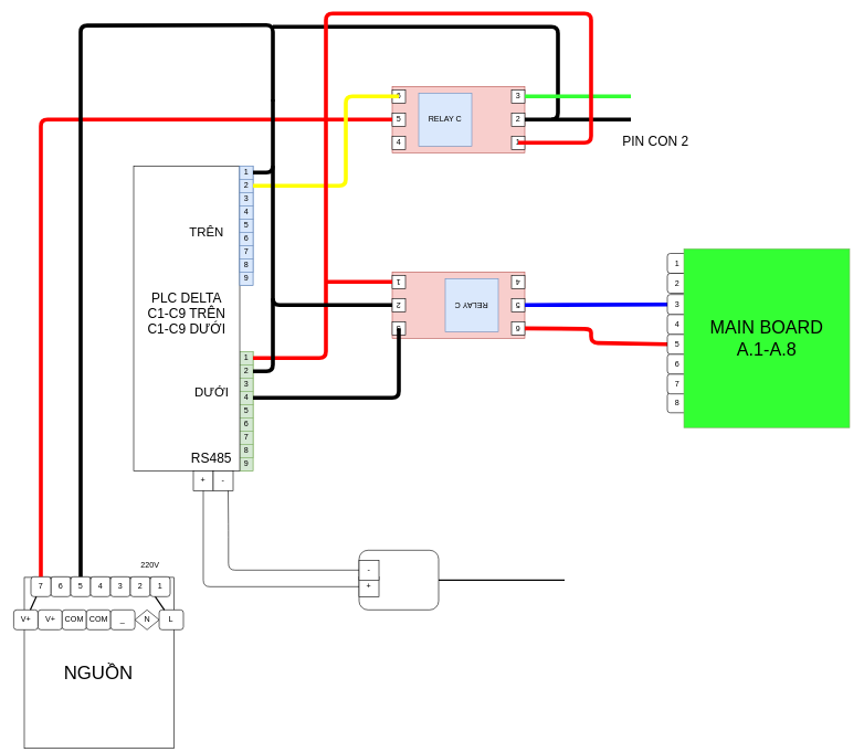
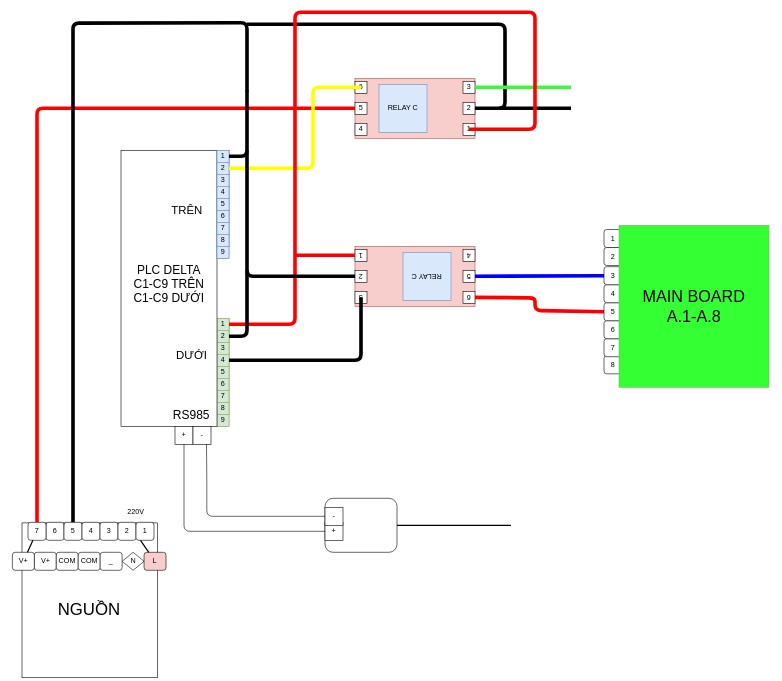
- <mxCell id="110" value="&lt;font style=&quot;font-size: 20px&quot;&gt;PIN CON 2&lt;br&gt;&lt;/font&gt;&lt;br&gt;" style="text;html=1;strokeColor=none;fillColor=none;align=center;verticalAlign=middle;whiteSpace=wrap;rounded=0;" vertex="1" parent="1"><mxGeometry x="916" y="210" width="145" height="20" as="geometry" /></mxCell>
- <mxCell id="50" value="&lt;font style=&quot;font-size: 20px&quot;&gt;RS485&lt;/font&gt;" style="text;html=1;strokeColor=none;fillColor=none;align=center;verticalAlign=middle;whiteSpace=wrap;rounded=0;" vertex="1" parent="24"><mxGeometry x="10" y="415" width="55" height="50" as="geometry" /></mxCell>
+ <mxCell id="50" value="&lt;font style=&quot;font-size: 20px&quot;&gt;RS985&lt;/font&gt;" style="text;html=1;strokeColor=none;fillColor=none;align=center;verticalAlign=middle;whiteSpace=wrap;rounded=0;" vertex="1" parent="24"><mxGeometry x="10" y="415" width="55" height="50" as="geometry" /></mxCell>
- <mxCell id="72" value="L" style="rounded=1;whiteSpace=wrap;html=1;" vertex="1" parent="65"><mxGeometry x="219.429" width="36.571" height="30" as="geometry" /></mxCell>
+ <mxCell id="72" value="L" style="rounded=1;whiteSpace=wrap;html=1;fillColor=#f8cecc;" vertex="1" parent="65"><mxGeometry x="219.429" width="36.571" height="30" as="geometry" /></mxCell>
